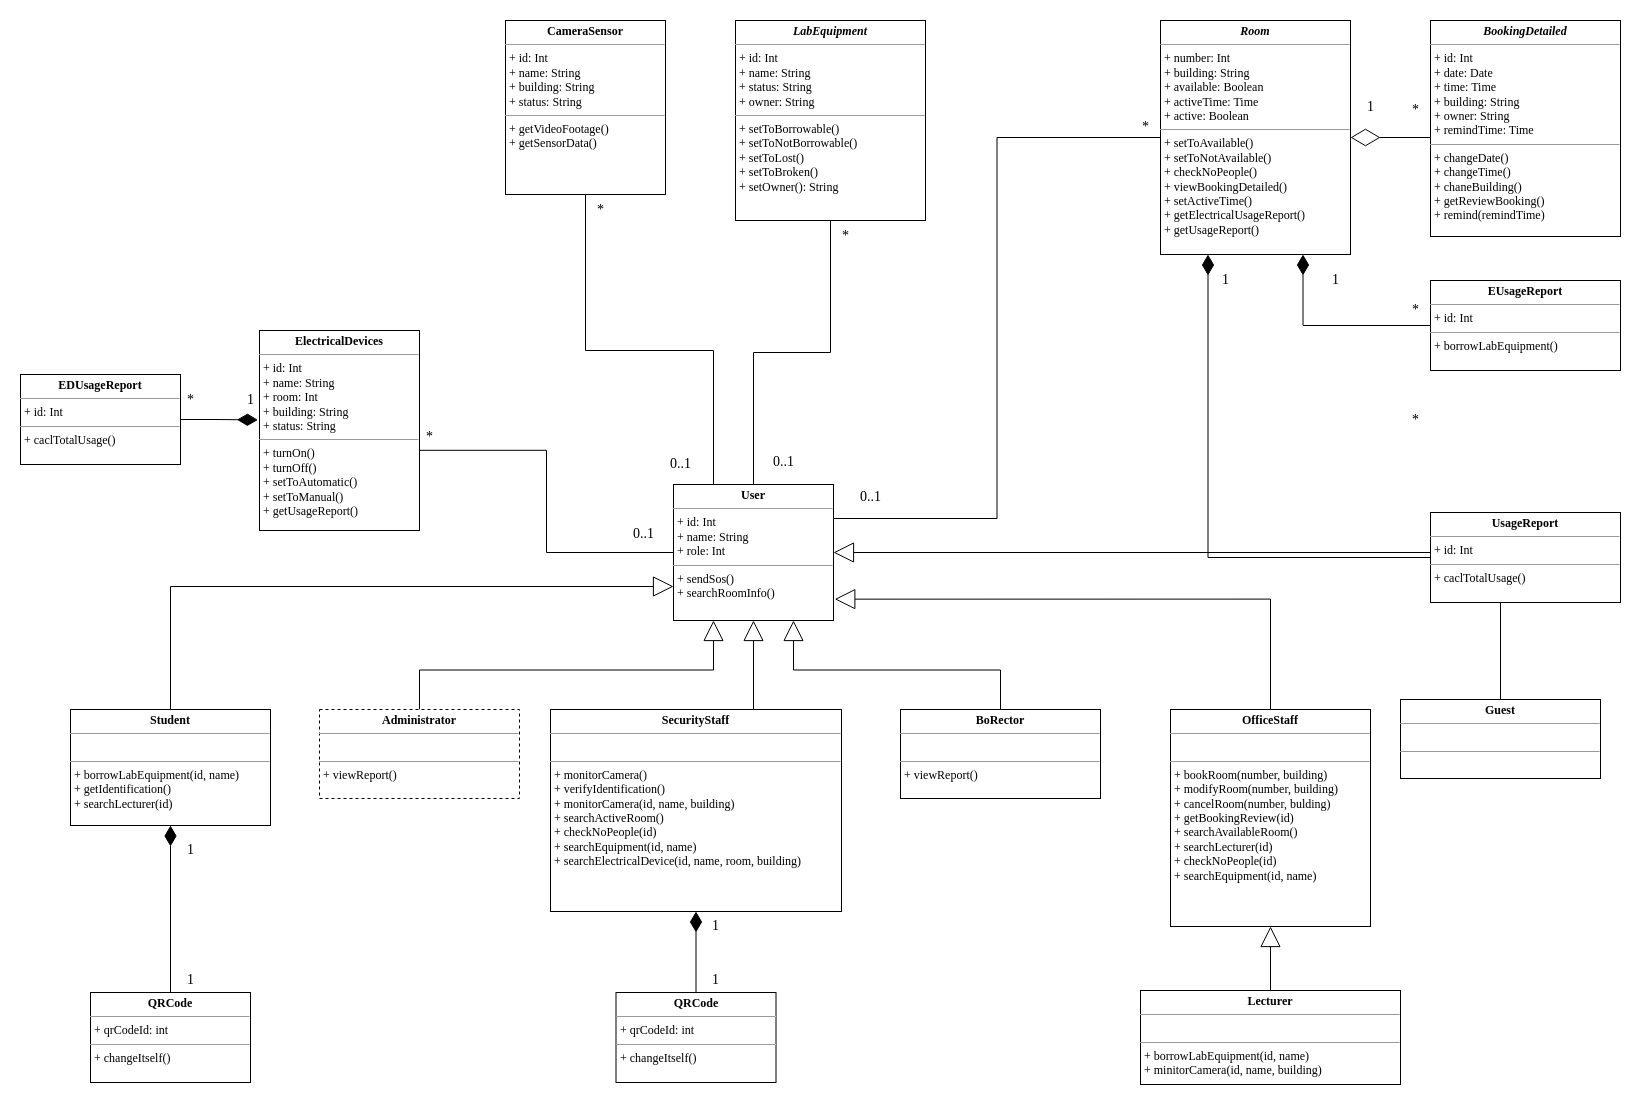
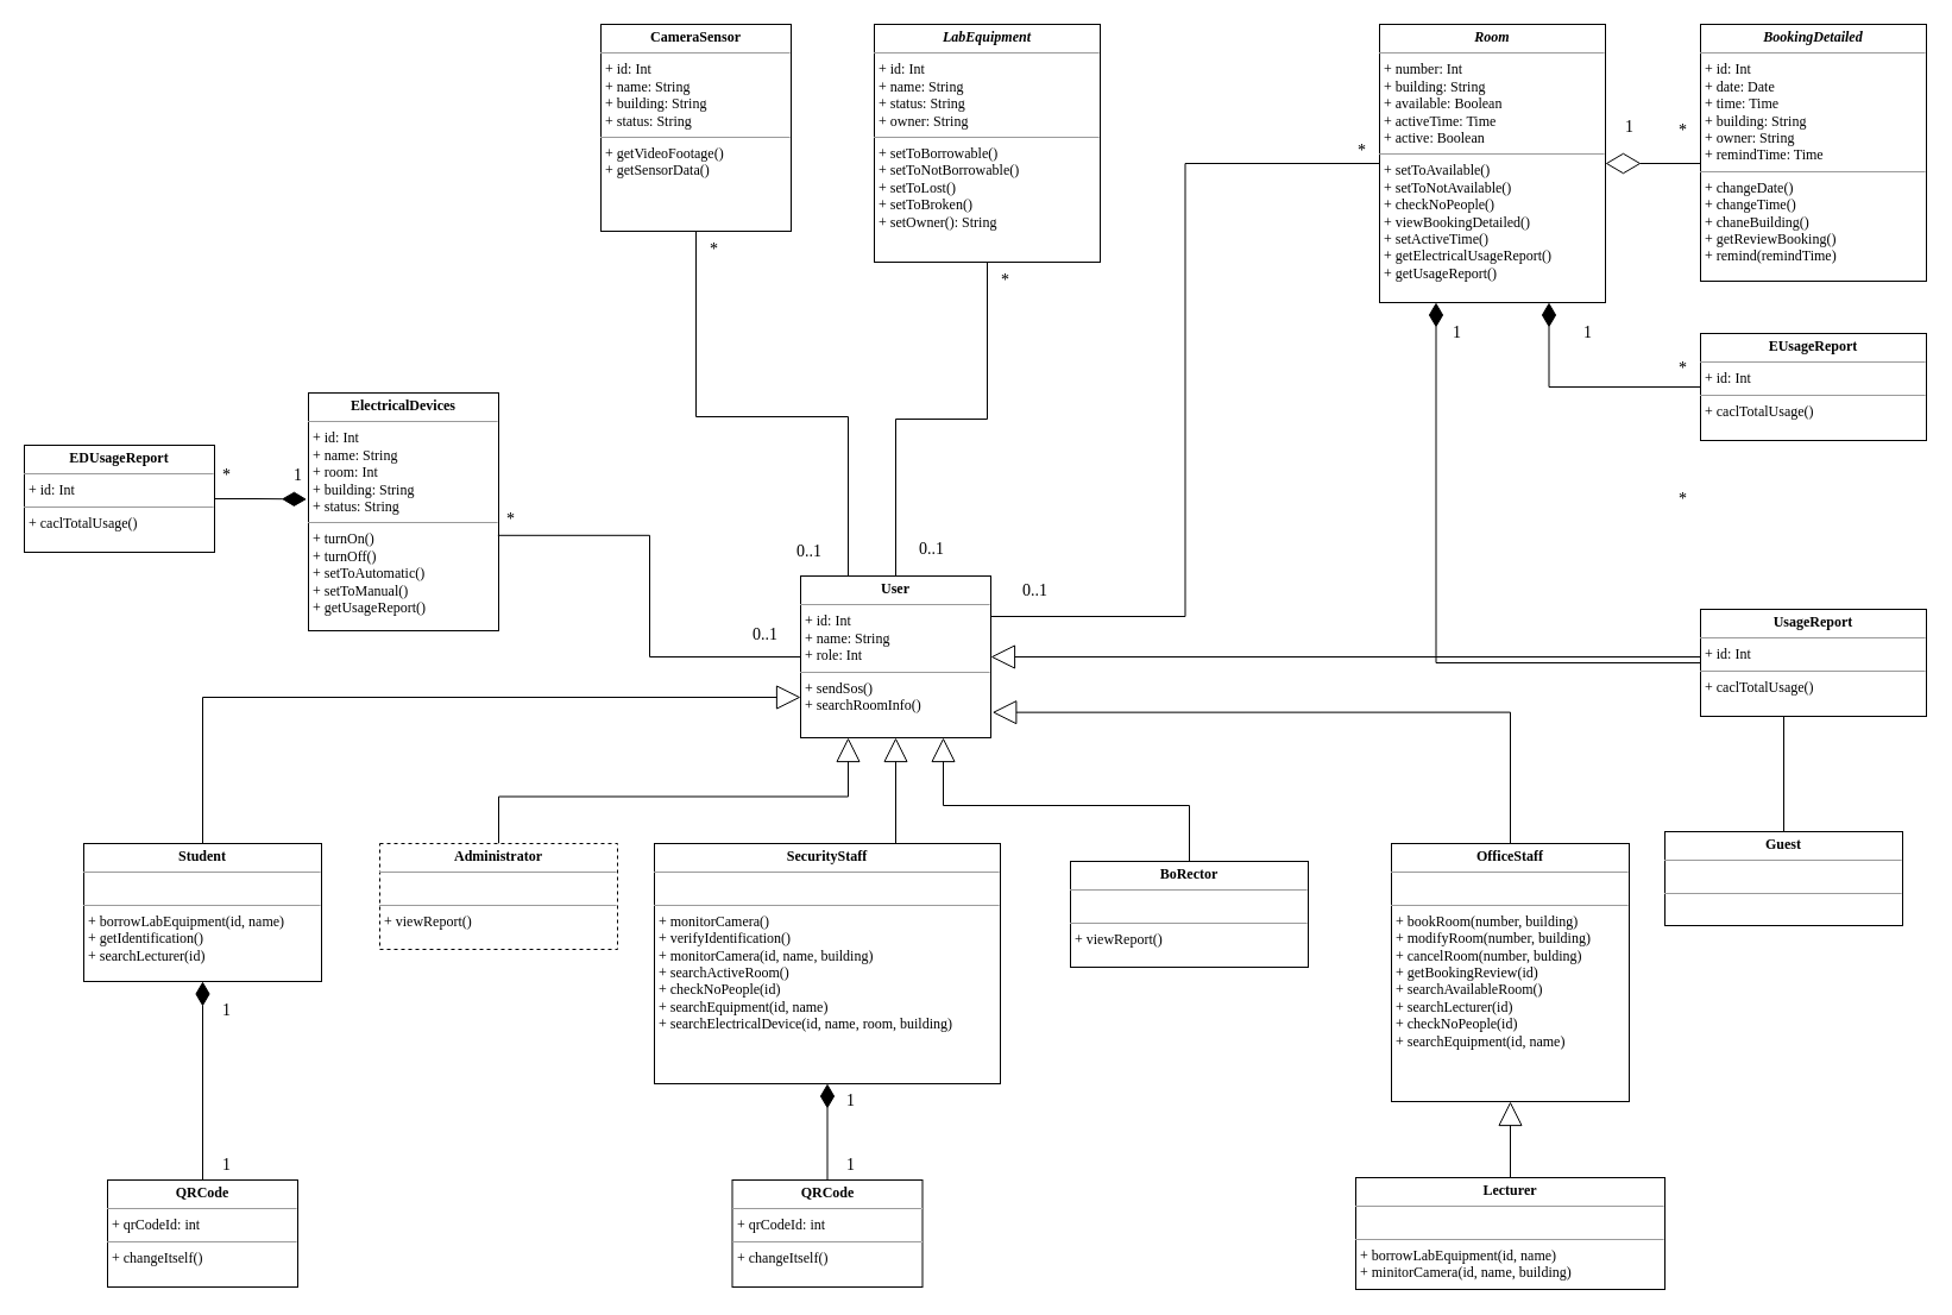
- <mxCell id="50" value="&lt;p style=&quot;margin: 0px ; margin-top: 4px ; text-align: center&quot;&gt;&lt;b&gt;EUsageReport&lt;/b&gt;&lt;/p&gt;&lt;hr size=&quot;1&quot;&gt;&lt;p style=&quot;margin: 0px ; margin-left: 4px&quot;&gt;+ id: Int&lt;/p&gt;&lt;hr size=&quot;1&quot;&gt;&lt;p style=&quot;margin: 0px ; margin-left: 4px&quot;&gt;+ borrowLabEquipment()&lt;/p&gt;" style="verticalAlign=top;align=left;overflow=fill;fontSize=12;fontFamily=Lucida Console;html=1;strokeWidth=1;" parent="1" vertex="1"><mxGeometry x="1430" y="280" width="190" height="90" as="geometry" /></mxCell>
+ <mxCell id="50" value="&lt;p style=&quot;margin: 0px ; margin-top: 4px ; text-align: center&quot;&gt;&lt;b&gt;EUsageReport&lt;/b&gt;&lt;/p&gt;&lt;hr size=&quot;1&quot;&gt;&lt;p style=&quot;margin: 0px ; margin-left: 4px&quot;&gt;+ id: Int&lt;/p&gt;&lt;hr size=&quot;1&quot;&gt;&lt;p style=&quot;margin: 0px ; margin-left: 4px&quot;&gt;+ caclTotalUsage()&lt;/p&gt;" style="verticalAlign=top;align=left;overflow=fill;fontSize=12;fontFamily=Lucida Console;html=1;strokeWidth=1;" parent="1" vertex="1"><mxGeometry x="1430" y="280" width="190" height="90" as="geometry" /></mxCell>
- <mxCell id="19" value="&lt;p style=&quot;margin: 0px ; margin-top: 4px ; text-align: center&quot;&gt;&lt;b&gt;BoRector&lt;/b&gt;&lt;/p&gt;&lt;hr size=&quot;1&quot;&gt;&lt;p style=&quot;margin: 0px ; margin-left: 4px&quot;&gt;&lt;br&gt;&lt;/p&gt;&lt;hr size=&quot;1&quot;&gt;&lt;p style=&quot;margin: 0px ; margin-left: 4px&quot;&gt;+ viewReport()&lt;/p&gt;" style="verticalAlign=top;align=left;overflow=fill;fontSize=12;fontFamily=Lucida Console;html=1;" parent="1" vertex="1"><mxGeometry x="900" y="709" width="200" height="89" as="geometry" /></mxCell>
+ <mxCell id="19" value="&lt;p style=&quot;margin: 0px ; margin-top: 4px ; text-align: center&quot;&gt;&lt;b&gt;BoRector&lt;/b&gt;&lt;/p&gt;&lt;hr size=&quot;1&quot;&gt;&lt;p style=&quot;margin: 0px ; margin-left: 4px&quot;&gt;&lt;br&gt;&lt;/p&gt;&lt;hr size=&quot;1&quot;&gt;&lt;p style=&quot;margin: 0px ; margin-left: 4px&quot;&gt;+ viewReport()&lt;/p&gt;" style="verticalAlign=top;align=left;overflow=fill;fontSize=12;fontFamily=Lucida Console;html=1;" parent="1" vertex="1"><mxGeometry x="900" y="724" width="200" height="89" as="geometry" /></mxCell>
